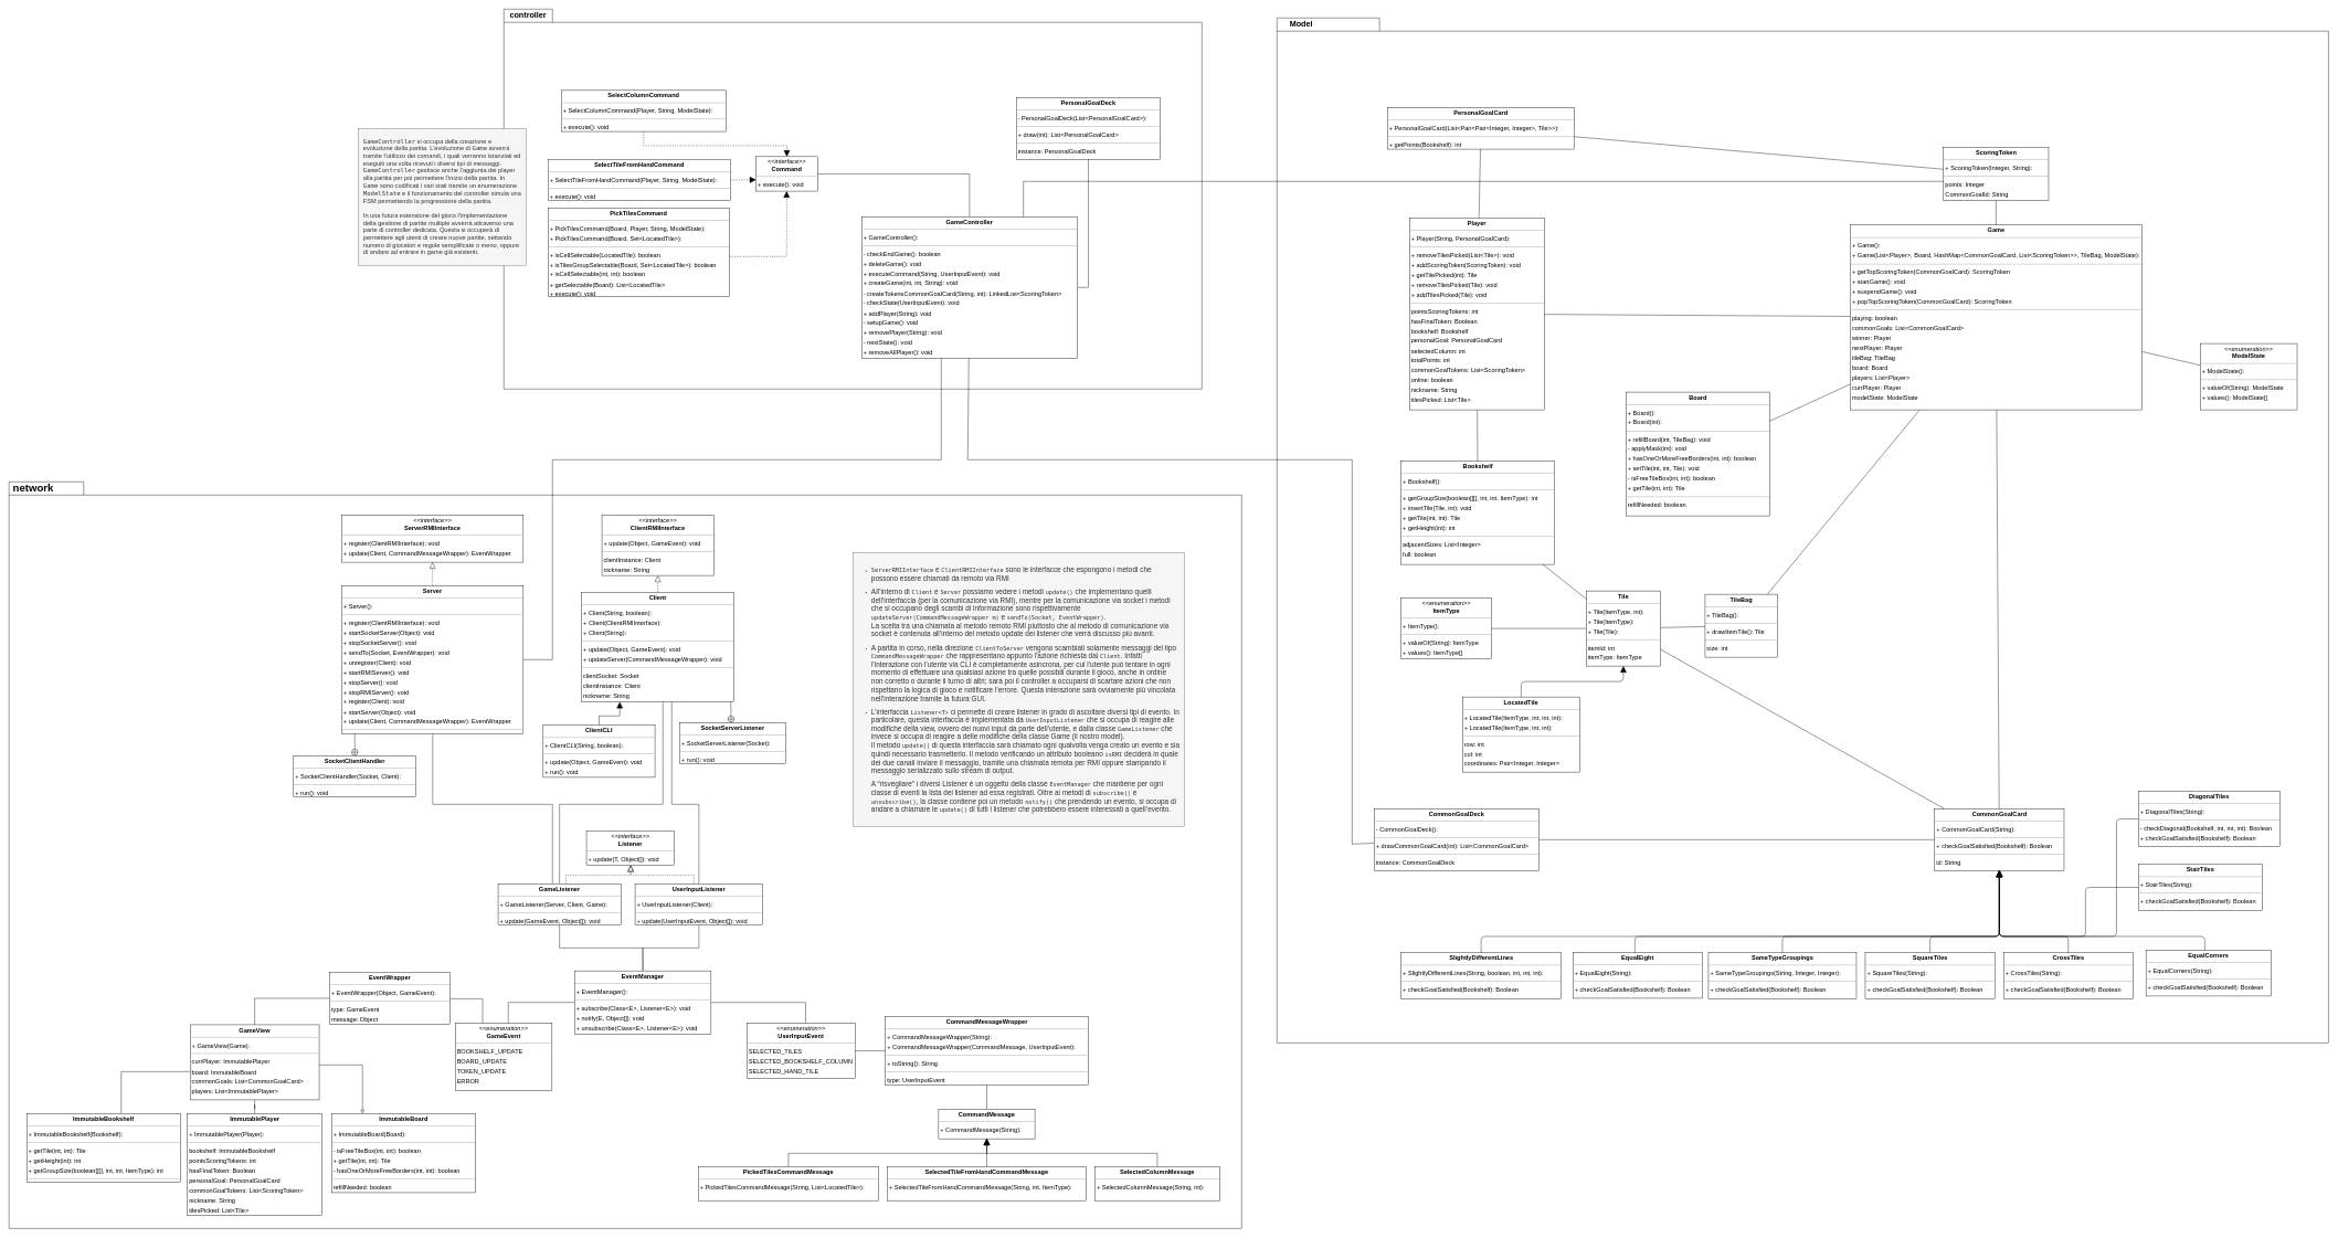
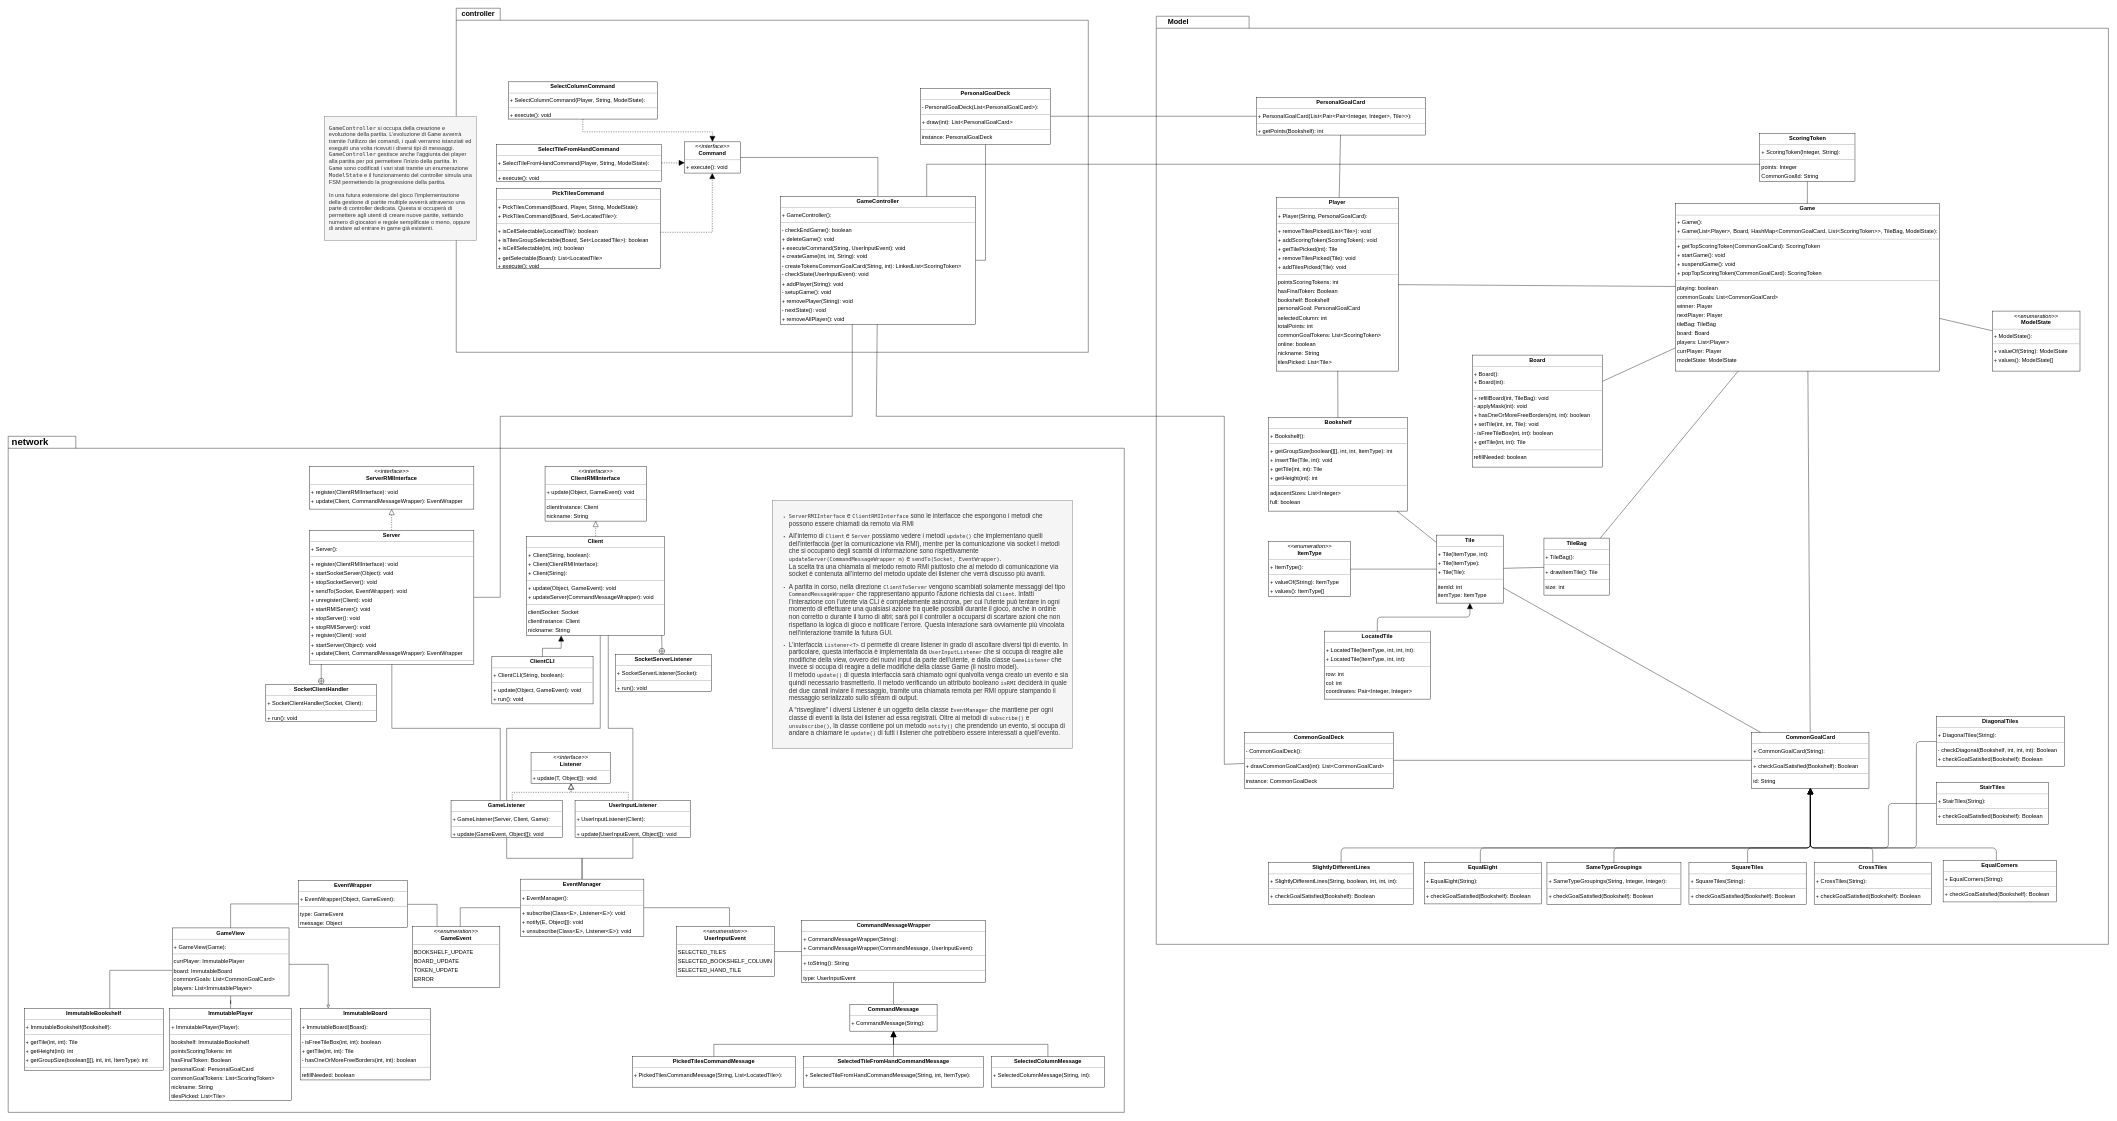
- <mxCell id="57" value="" style="endArrow=none;html=1;rounded=0;strokeColor=#000000;" parent="1" source="30" target="35" edge="1"><mxGeometry width="50" height="50" relative="1" as="geometry"><mxPoint x="4090" y="267" as="sourcePoint" /><mxPoint x="4140" y="217" as="targetPoint" /></mxGeometry></mxCell>
+ <mxCell id="57" value="" style="endArrow=none;html=1;rounded=0;strokeColor=#000000;" parent="1" source="30" target="31" edge="1"><mxGeometry width="50" height="50" relative="1" as="geometry"><mxPoint x="4090" y="267" as="sourcePoint" /><mxPoint x="4140" y="217" as="targetPoint" /></mxGeometry></mxCell>
